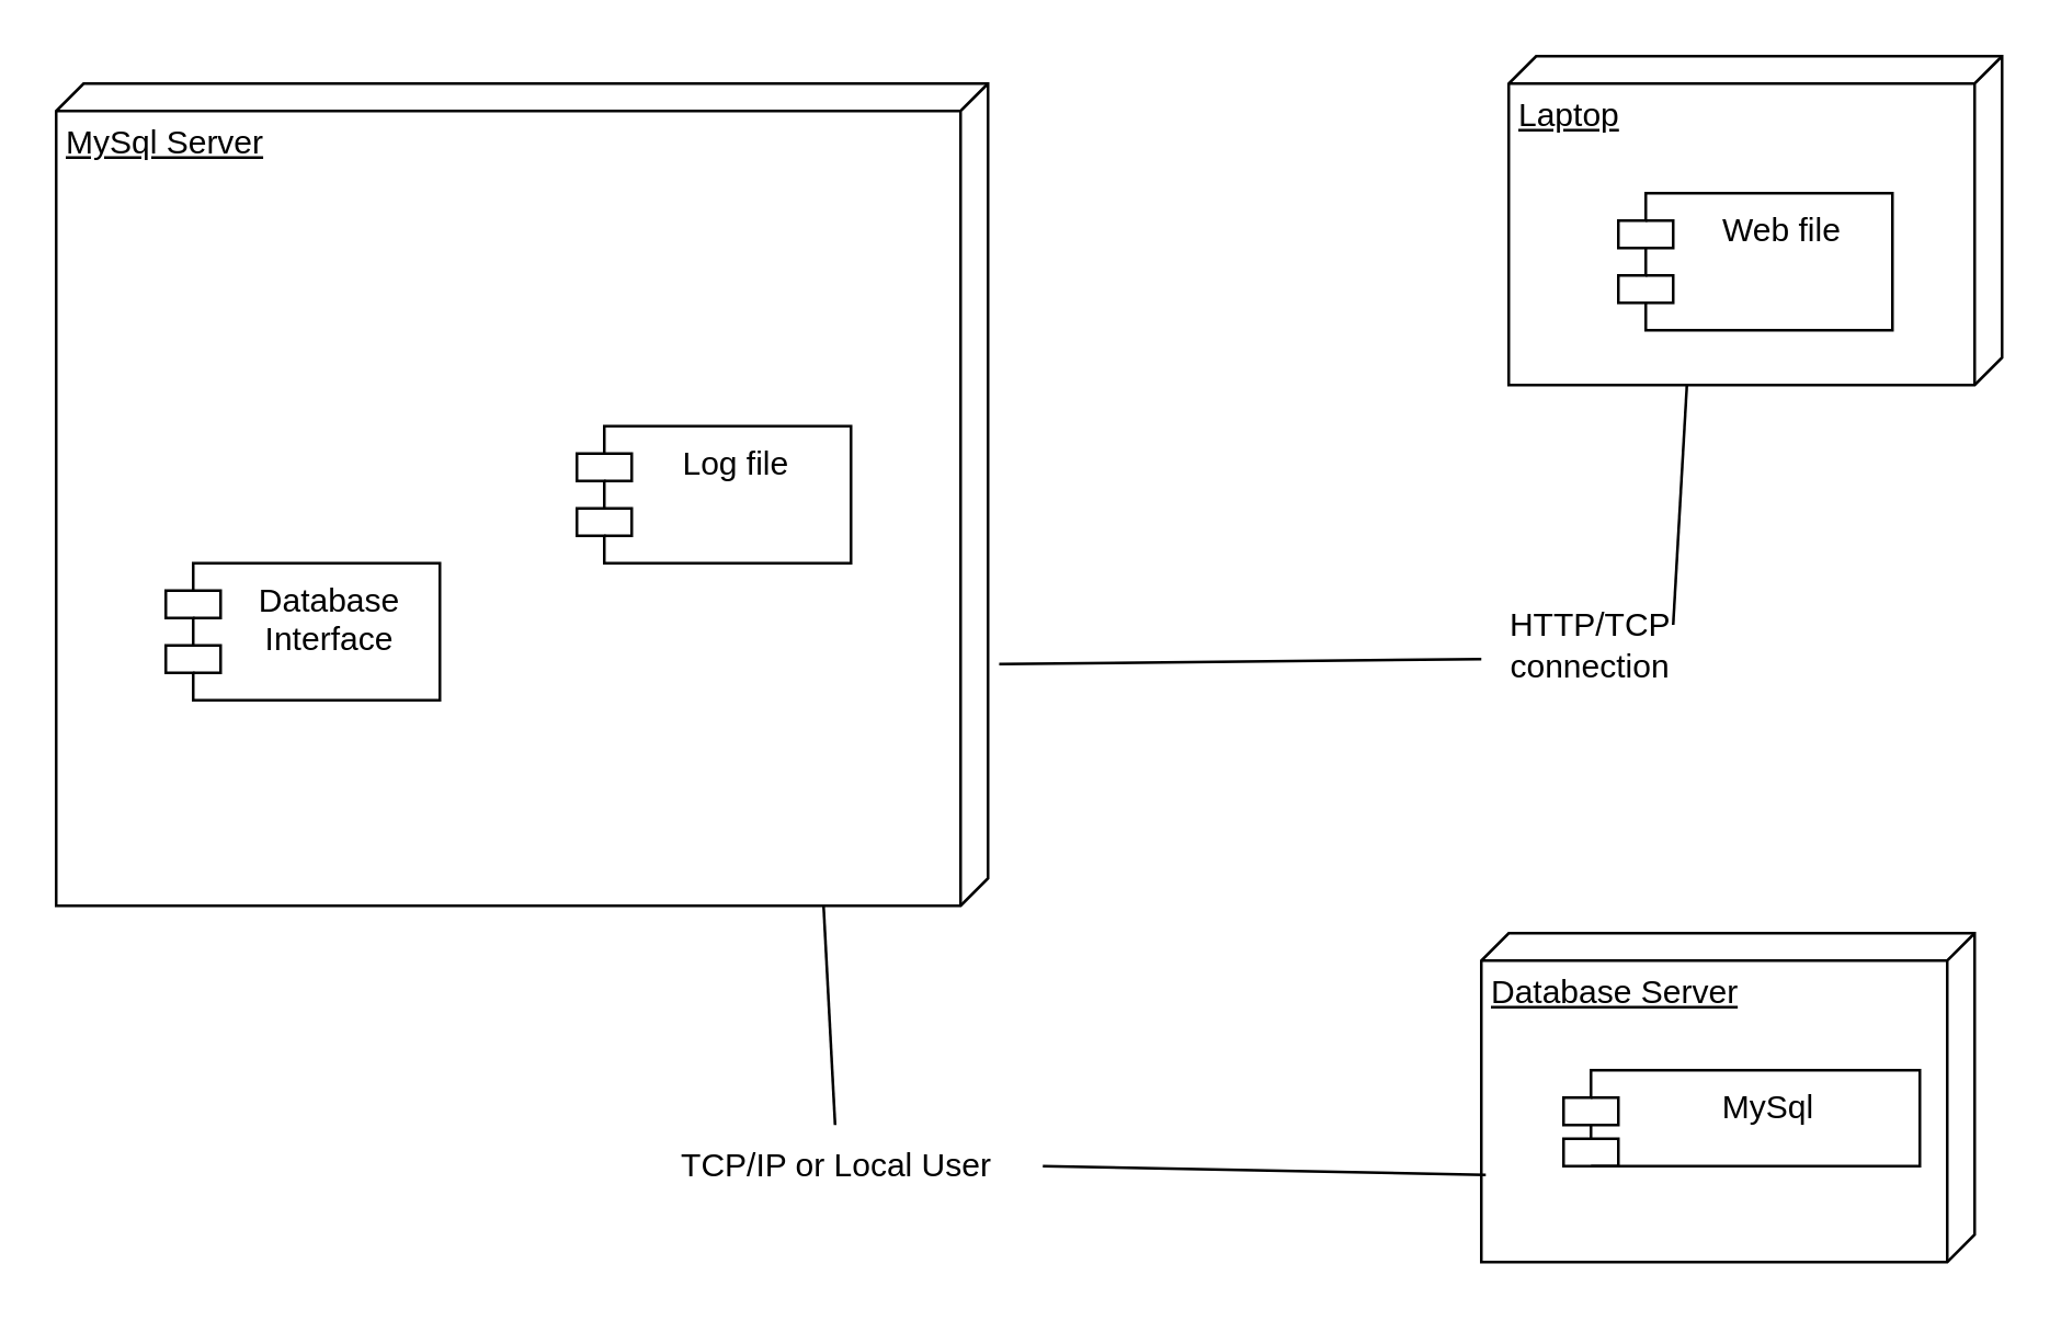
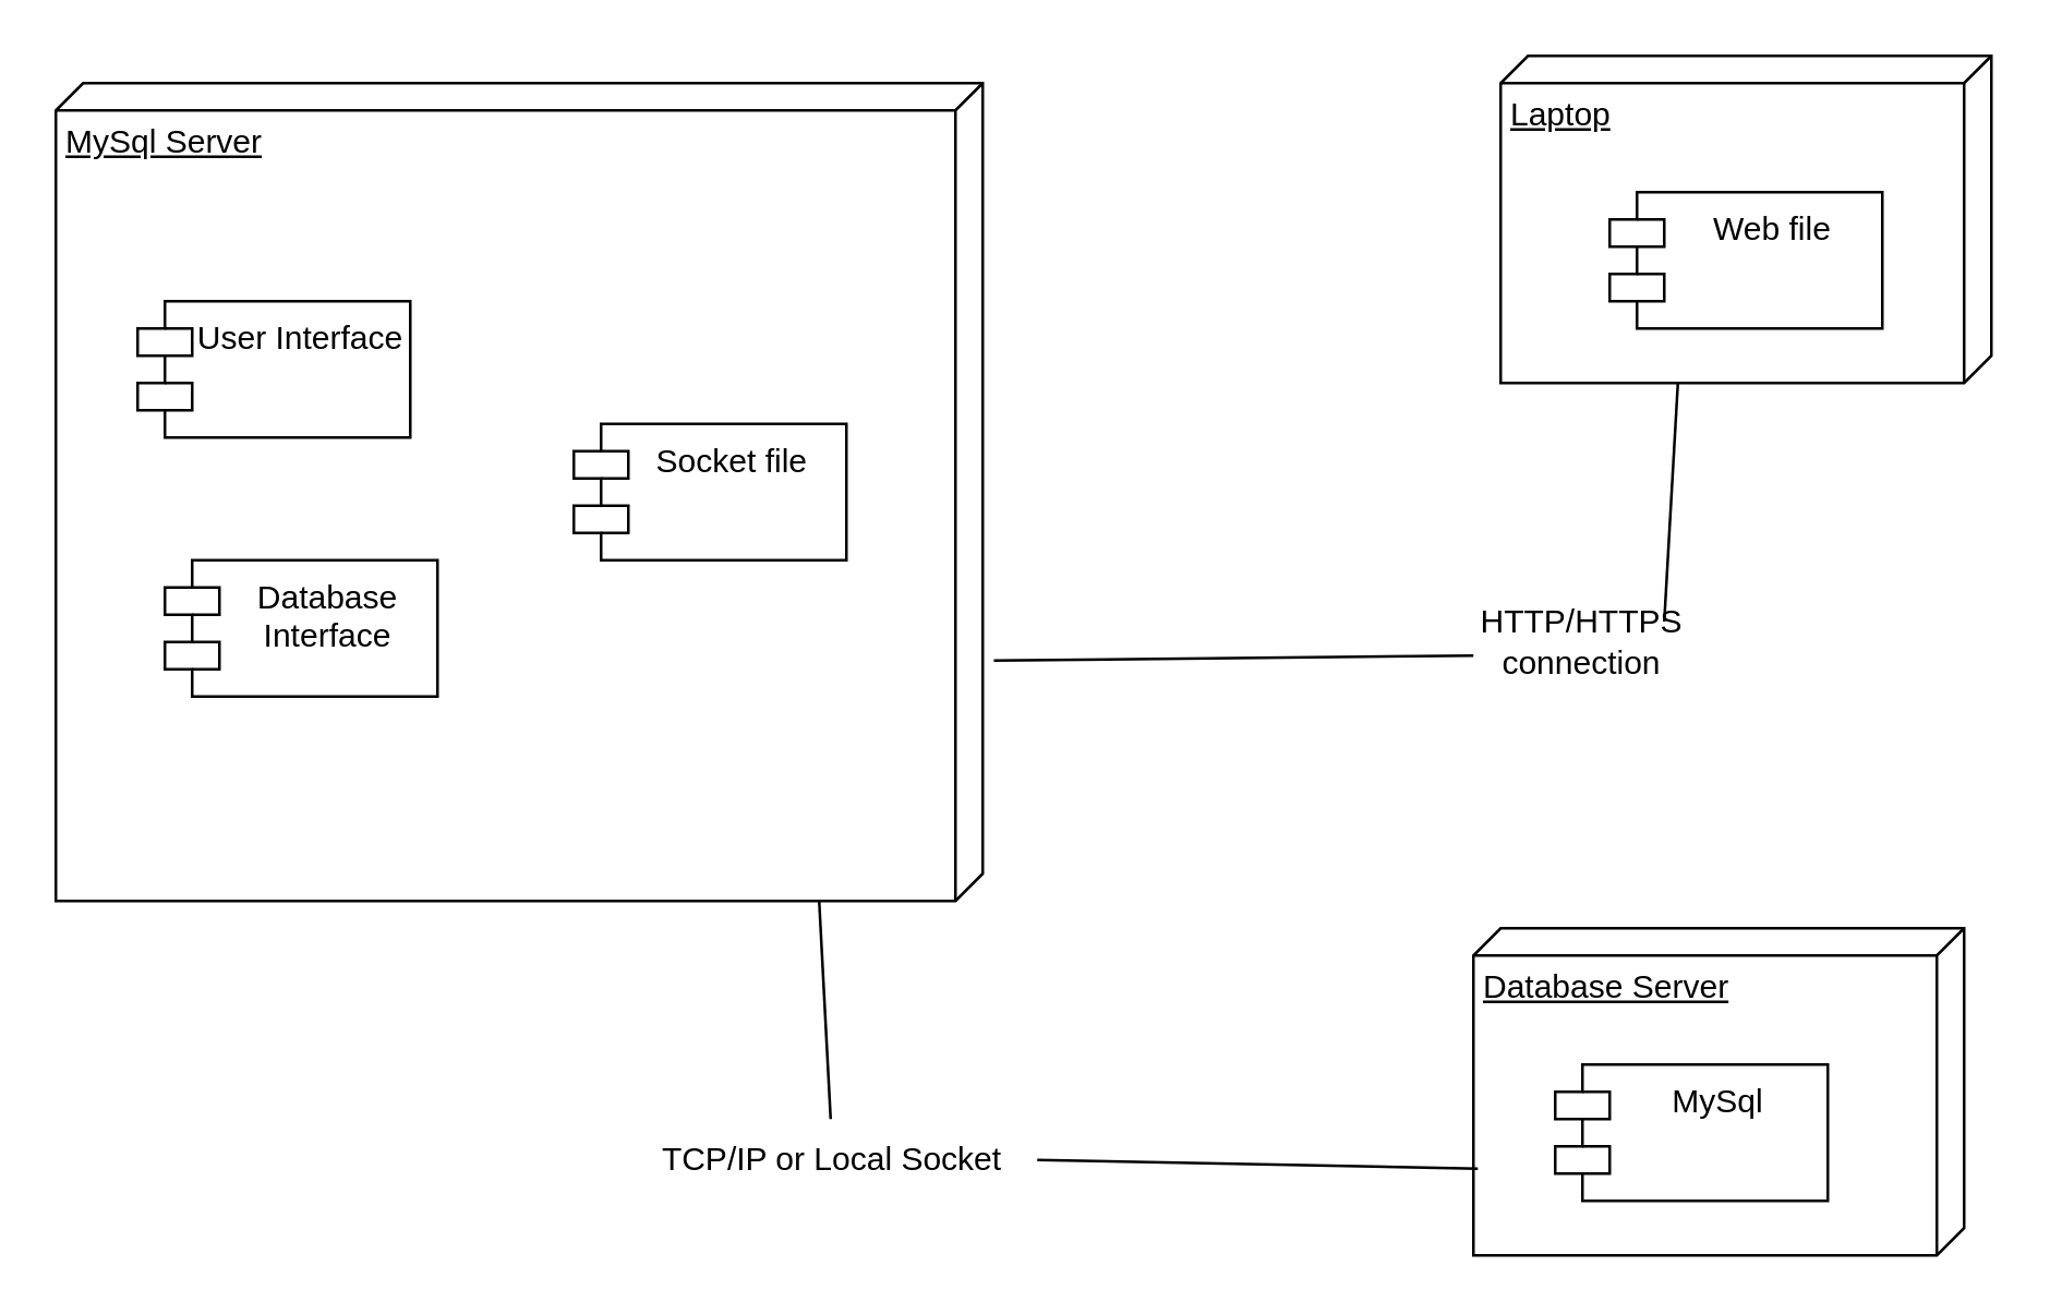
+ <mxCell id="5" value="User Interface" style="shape=module;align=left;spacingLeft=20;align=center;verticalAlign=top;whiteSpace=wrap;html=1;" vertex="1" parent="1"><mxGeometry x="50" y="110" width="100" height="50" as="geometry" /></mxCell>
- <mxCell id="7" value="Log file&amp;nbsp;" style="shape=module;align=left;spacingLeft=20;align=center;verticalAlign=top;whiteSpace=wrap;html=1;" vertex="1" parent="1"><mxGeometry x="210" y="155" width="100" height="50" as="geometry" /></mxCell>
+ <mxCell id="7" value="Socket file&amp;nbsp;" style="shape=module;align=left;spacingLeft=20;align=center;verticalAlign=top;whiteSpace=wrap;html=1;" vertex="1" parent="1"><mxGeometry x="210" y="155" width="100" height="50" as="geometry" /></mxCell>
- <mxCell id="10" value="HTTP/TCP connection" style="text;html=1;whiteSpace=wrap;strokeColor=none;fillColor=none;align=center;verticalAlign=middle;rounded=0;" vertex="1" parent="1"><mxGeometry x="550" y="220" width="60" height="30" as="geometry" /></mxCell>
+ <mxCell id="10" value="HTTP/HTTPS connection" style="text;html=1;whiteSpace=wrap;strokeColor=none;fillColor=none;align=center;verticalAlign=middle;rounded=0;" vertex="1" parent="1"><mxGeometry x="550" y="220" width="60" height="30" as="geometry" /></mxCell>
- <mxCell id="9" value="MySql" style="shape=module;align=left;spacingLeft=20;align=center;verticalAlign=top;whiteSpace=wrap;html=1;" vertex="1" parent="1"><mxGeometry x="570" y="390" width="130" height="35" as="geometry" /></mxCell>
+ <mxCell id="9" value="MySql" style="shape=module;align=left;spacingLeft=20;align=center;verticalAlign=top;whiteSpace=wrap;html=1;" vertex="1" parent="1"><mxGeometry x="570" y="390" width="100" height="50" as="geometry" /></mxCell>
- <mxCell id="13" value="TCP/IP or Local User" style="text;html=1;whiteSpace=wrap;strokeColor=none;fillColor=none;align=center;verticalAlign=middle;rounded=0;" vertex="1" parent="1"><mxGeometry x="240" y="410" width="130" height="30" as="geometry" /></mxCell>
+ <mxCell id="13" value="TCP/IP or Local Socket" style="text;html=1;whiteSpace=wrap;strokeColor=none;fillColor=none;align=center;verticalAlign=middle;rounded=0;" vertex="1" parent="1"><mxGeometry x="240" y="410" width="130" height="30" as="geometry" /></mxCell>
